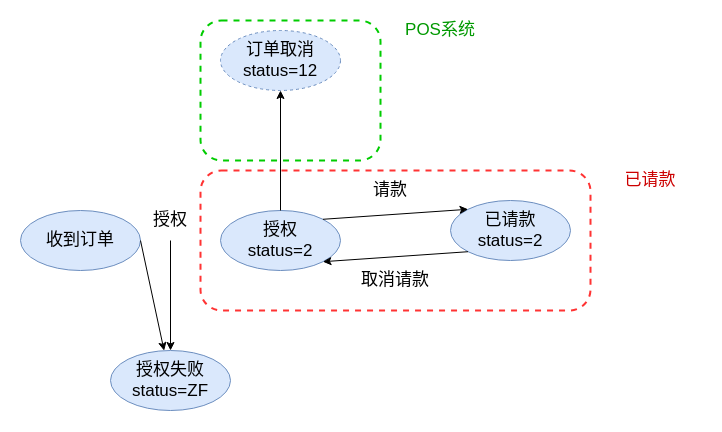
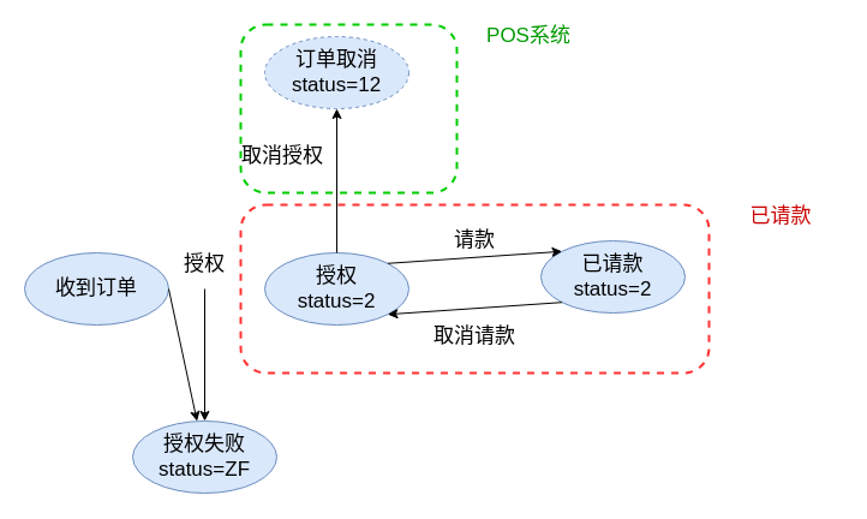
+ <mxCell id="15" value="取消授权" style="text;html=1;strokeColor=none;fillColor=none;align=center;verticalAlign=middle;whiteSpace=wrap;rounded=0;dashed=1;fontSize=17;" vertex="1" parent="1"><mxGeometry x="200" y="120" width="70" height="20" as="geometry" /></mxCell>
- <mxCell id="7" value="请款" style="text;html=1;strokeColor=none;fillColor=none;align=center;verticalAlign=middle;whiteSpace=wrap;rounded=0;fontSize=17;" vertex="1" parent="1"><mxGeometry x="370" y="180" width="40" height="20" as="geometry" /></mxCell>
+ <mxCell id="7" value="请款" style="text;html=1;strokeColor=none;fillColor=none;align=center;verticalAlign=middle;whiteSpace=wrap;rounded=0;fontSize=17;" vertex="1" parent="1"><mxGeometry x="375" y="190" width="40" height="20" as="geometry" /></mxCell>
